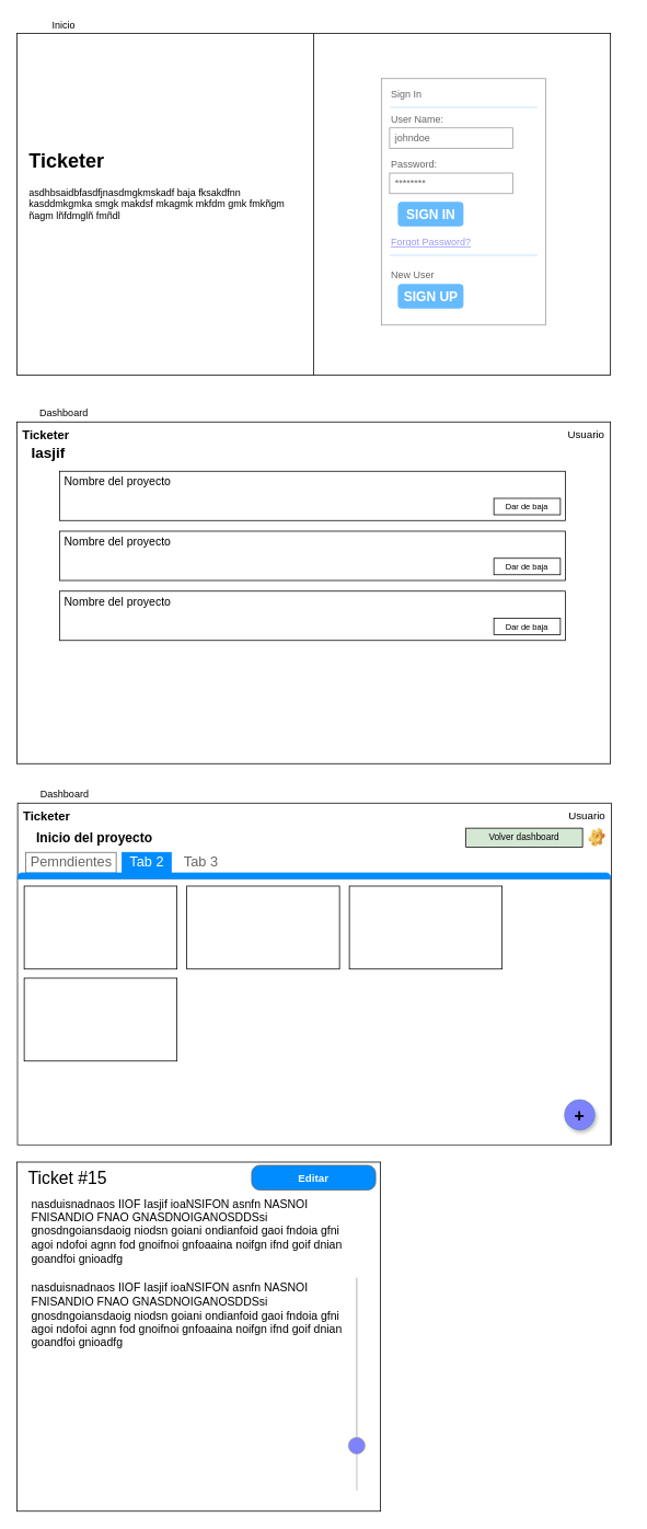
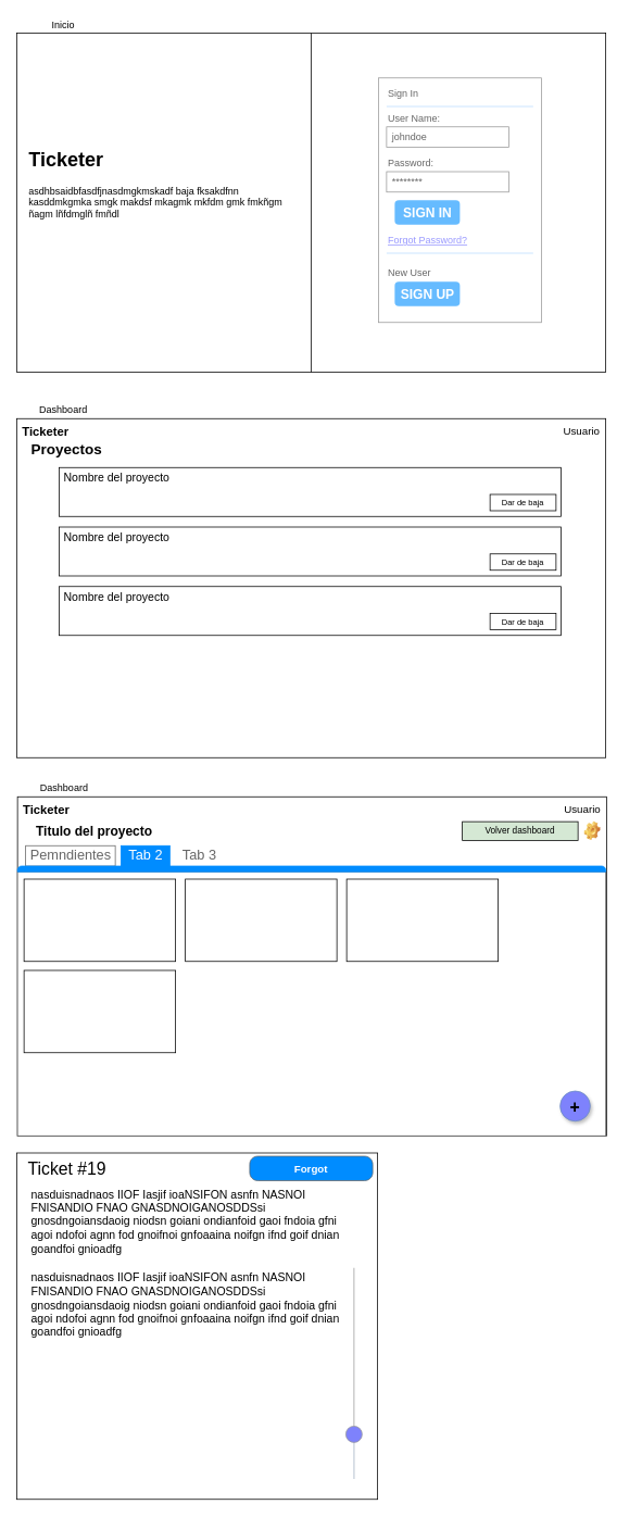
- <mxCell id="26" value="Iasjif" style="text;html=1;strokeColor=none;fillColor=none;align=left;verticalAlign=middle;whiteSpace=wrap;rounded=0;fontStyle=1;fontSize=18;" vertex="1" parent="21"><mxGeometry x="16" y="46" width="110" height="23" as="geometry" /></mxCell>
+ <mxCell id="26" value="Proyectos" style="text;html=1;strokeColor=none;fillColor=none;align=left;verticalAlign=middle;whiteSpace=wrap;rounded=0;fontStyle=1;fontSize=18;" vertex="1" parent="21"><mxGeometry x="16" y="46" width="110" height="23" as="geometry" /></mxCell>
- <mxCell id="45" value="Inicio del proyecto" style="text;html=1;strokeColor=none;fillColor=none;align=left;verticalAlign=middle;whiteSpace=wrap;rounded=0;fontSize=16;fontStyle=1" vertex="1" parent="40"><mxGeometry x="21" y="50" width="177" height="24" as="geometry" /></mxCell>
+ <mxCell id="45" value="Titulo del proyecto" style="text;html=1;strokeColor=none;fillColor=none;align=left;verticalAlign=middle;whiteSpace=wrap;rounded=0;fontSize=16;fontStyle=1" vertex="1" parent="40"><mxGeometry x="21" y="50" width="177" height="24" as="geometry" /></mxCell>
- <mxCell id="59" value="Ticket #15" style="text;html=1;strokeColor=none;fillColor=none;align=left;verticalAlign=middle;whiteSpace=wrap;rounded=0;shadow=0;fontSize=21;" vertex="1" parent="1"><mxGeometry x="32" y="1423" width="420" height="20" as="geometry" /></mxCell>
+ <mxCell id="59" value="Ticket #19" style="text;html=1;strokeColor=none;fillColor=none;align=left;verticalAlign=middle;whiteSpace=wrap;rounded=0;shadow=0;fontSize=21;" vertex="1" parent="1"><mxGeometry x="32" y="1423" width="420" height="20" as="geometry" /></mxCell>
- <mxCell id="63" value="Editar" style="strokeWidth=1;shadow=0;dashed=0;align=center;html=1;shape=mxgraph.mockup.buttons.button;strokeColor=#666666;fontColor=#ffffff;mainText=;buttonStyle=round;fontSize=13;fontStyle=1;fillColor=#008cff;whiteSpace=wrap;" vertex="1" parent="1"><mxGeometry x="306" y="1418" width="151" height="30" as="geometry" /></mxCell>
+ <mxCell id="63" value="Forgot" style="strokeWidth=1;shadow=0;dashed=0;align=center;html=1;shape=mxgraph.mockup.buttons.button;strokeColor=#666666;fontColor=#ffffff;mainText=;buttonStyle=round;fontSize=13;fontStyle=1;fillColor=#008cff;whiteSpace=wrap;" vertex="1" parent="1"><mxGeometry x="306" y="1418" width="151" height="30" as="geometry" /></mxCell>
